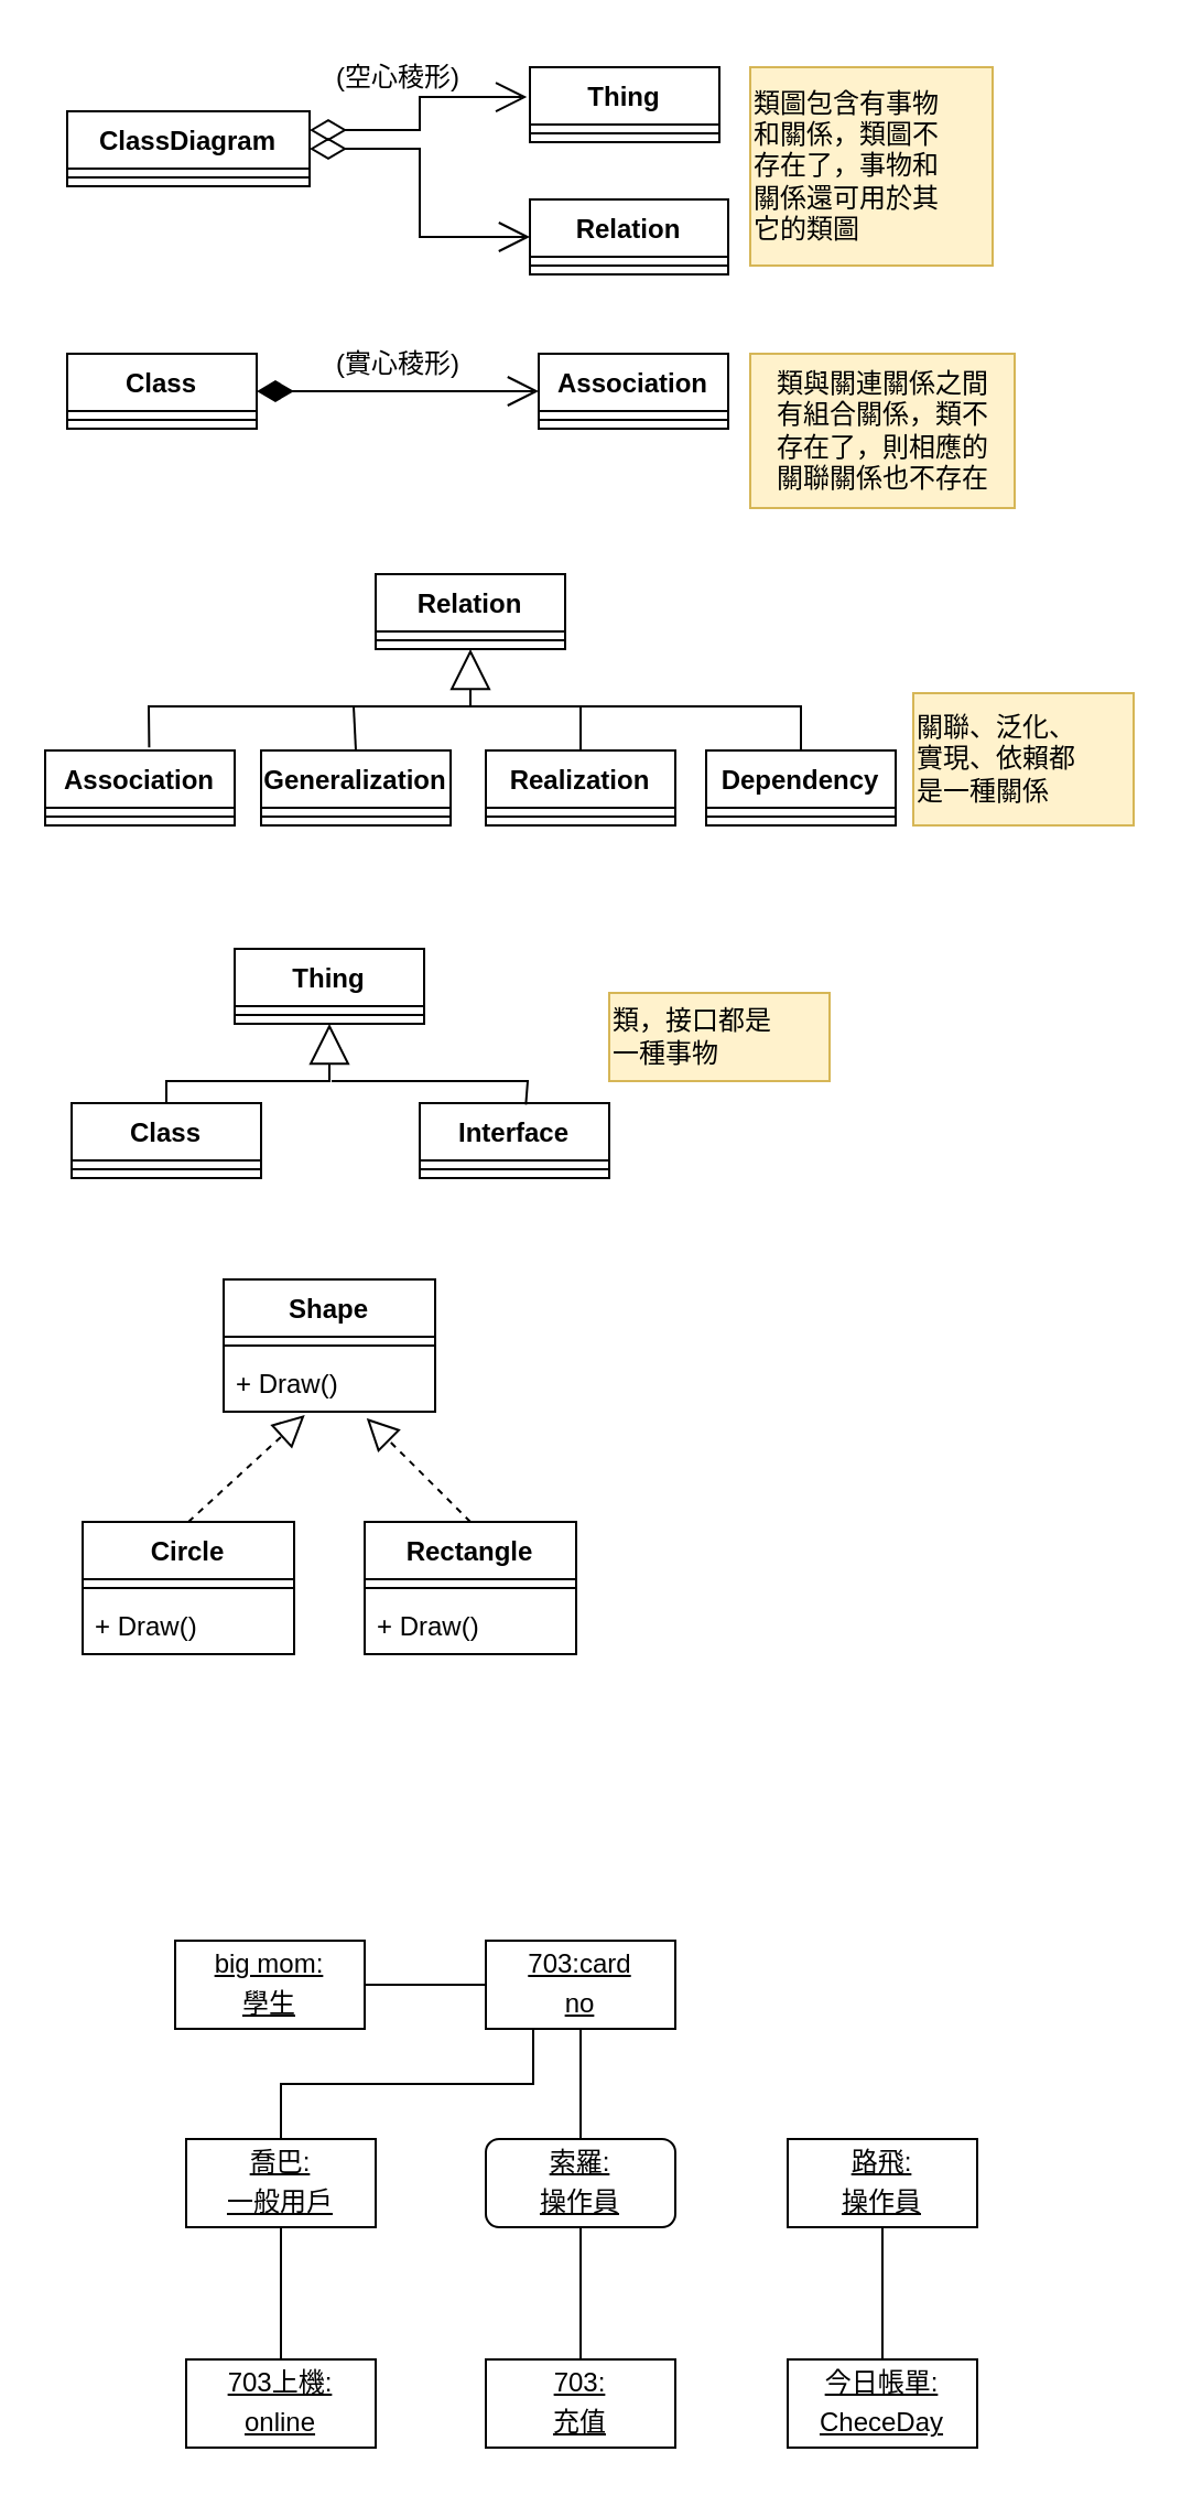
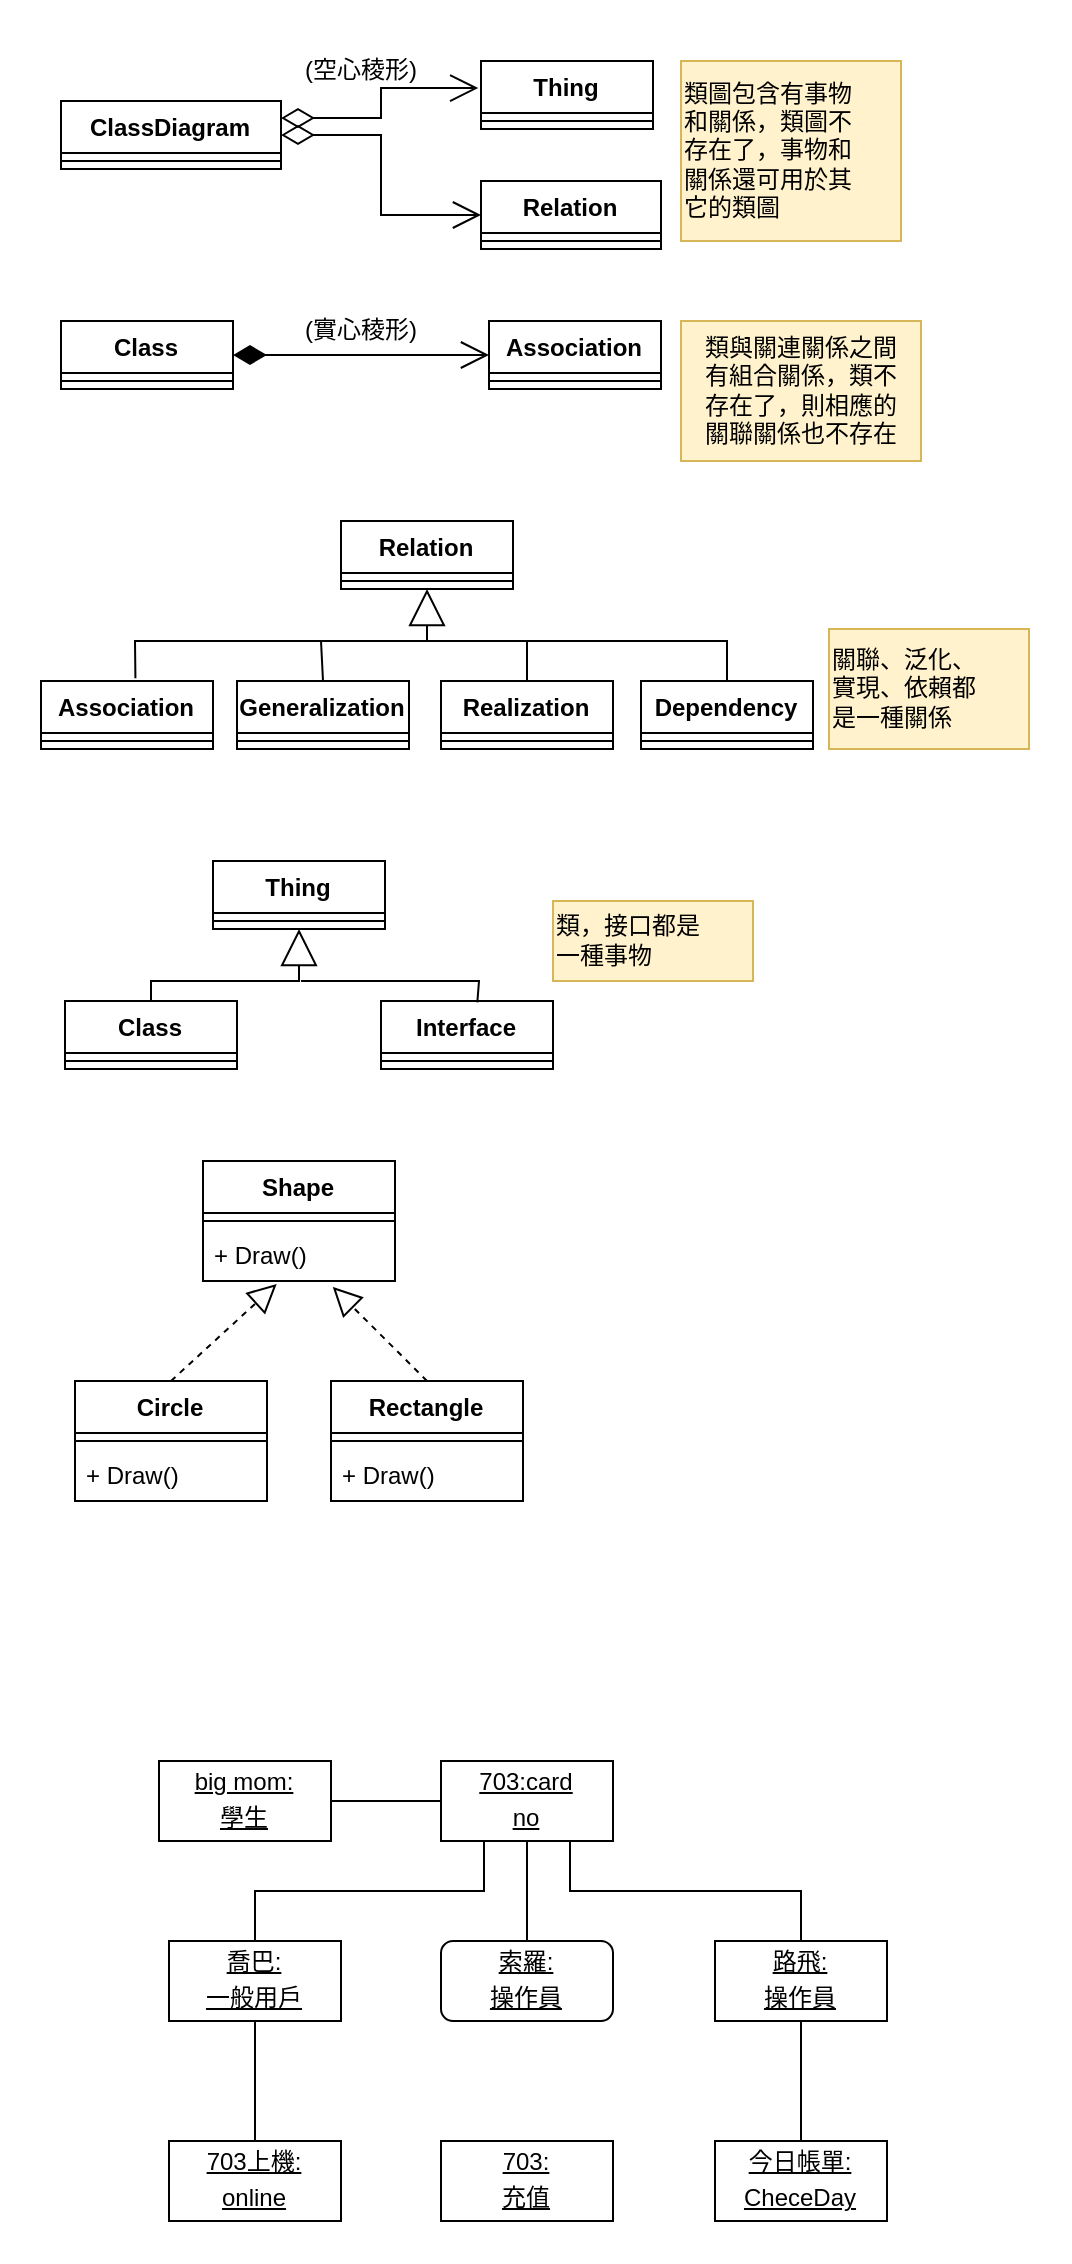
+ <mxCell id="58" style="edgeStyle=orthogonalEdgeStyle;rounded=0;orthogonalLoop=1;jettySize=auto;html=1;exitX=0.75;exitY=1;exitDx=0;exitDy=0;entryX=0.5;entryY=0;entryDx=0;entryDy=0;endArrow=none;endFill=0;" edge="1" parent="1" source="59" target="65"><mxGeometry relative="1" as="geometry" /></mxCell>
- <mxCell id="62" value="" style="edgeStyle=orthogonalEdgeStyle;rounded=0;orthogonalLoop=1;jettySize=auto;html=1;endArrow=none;endFill=0;" edge="1" parent="1" source="63" target="67"><mxGeometry relative="1" as="geometry" /></mxCell>
